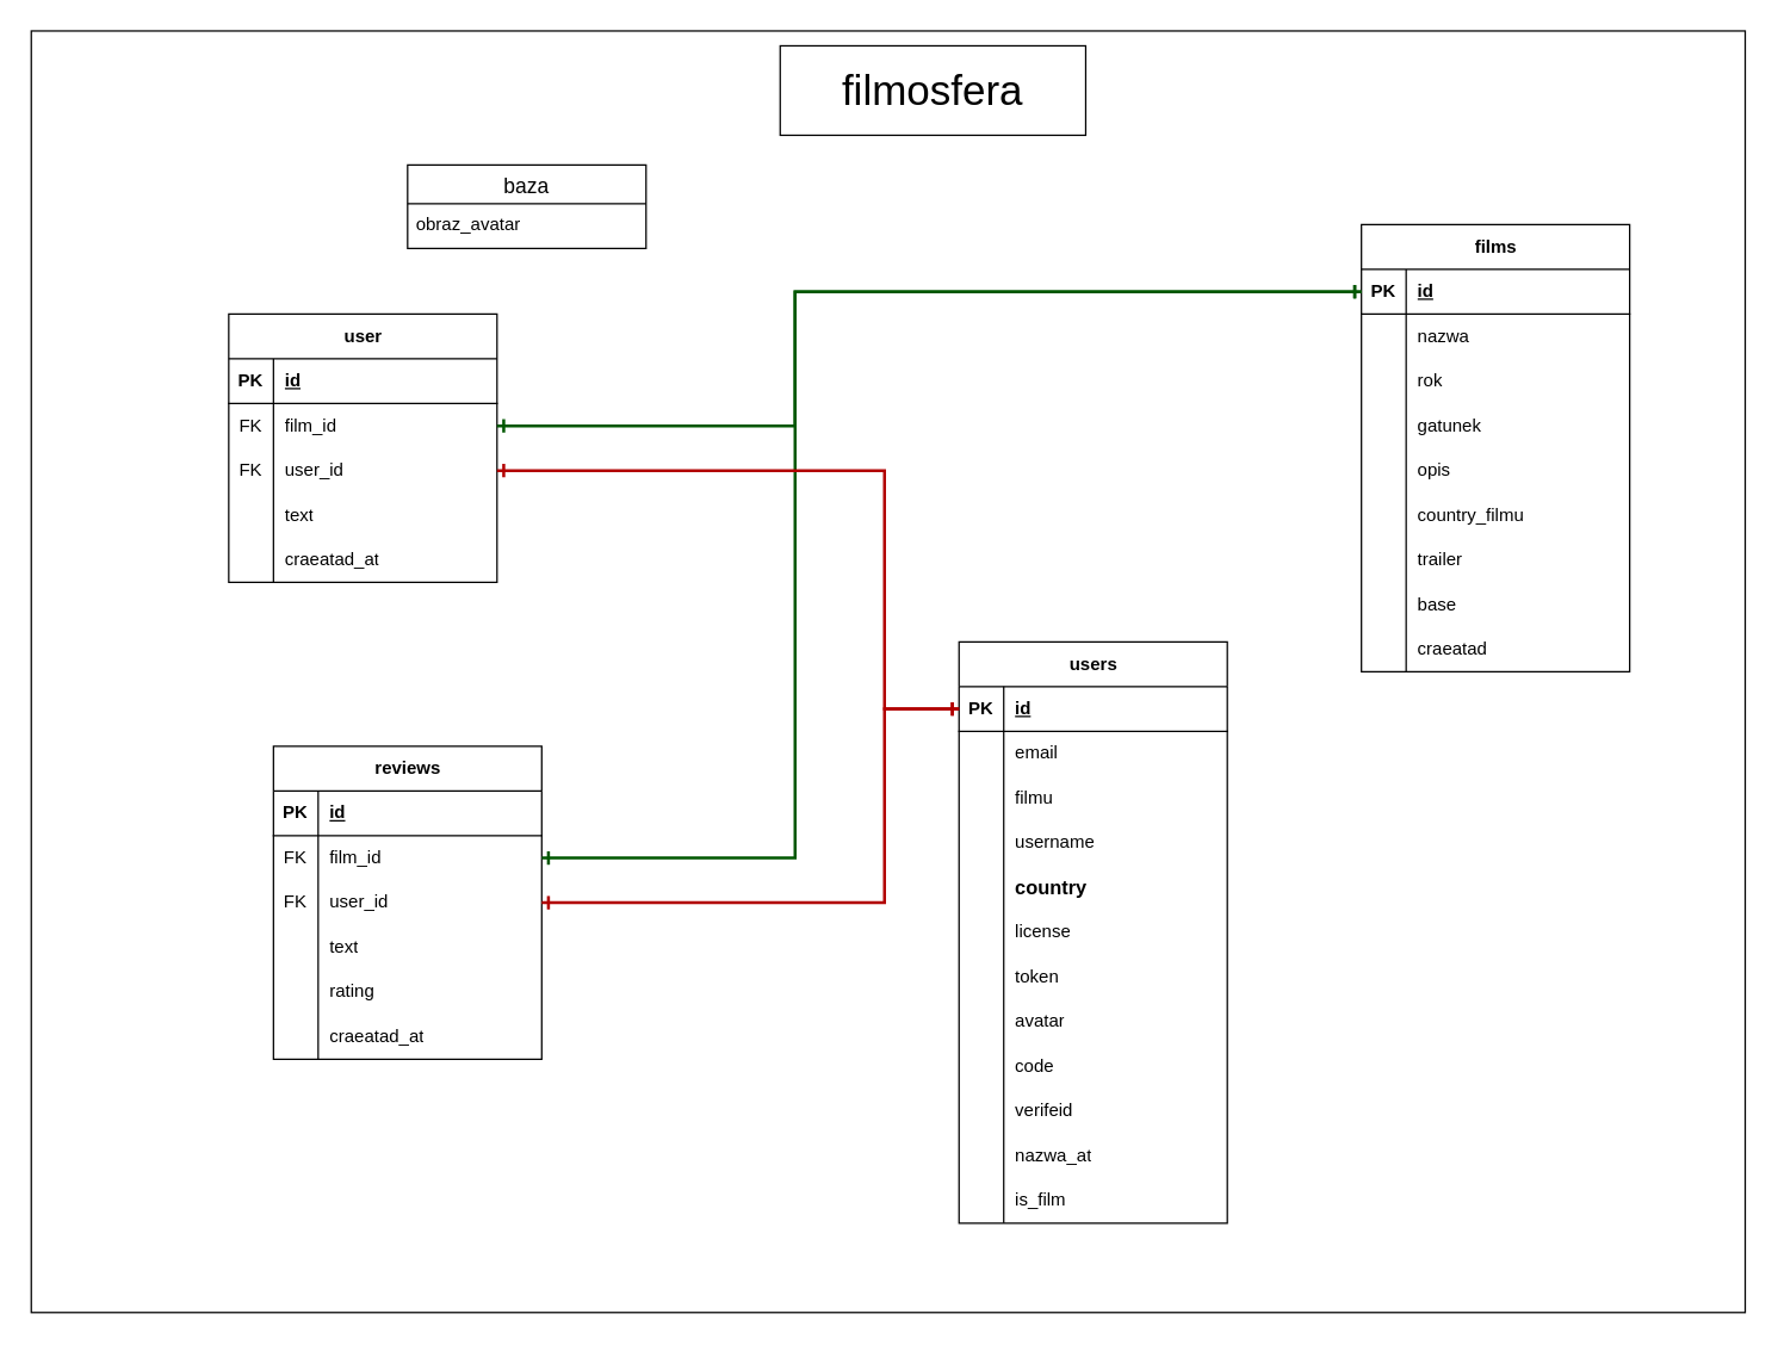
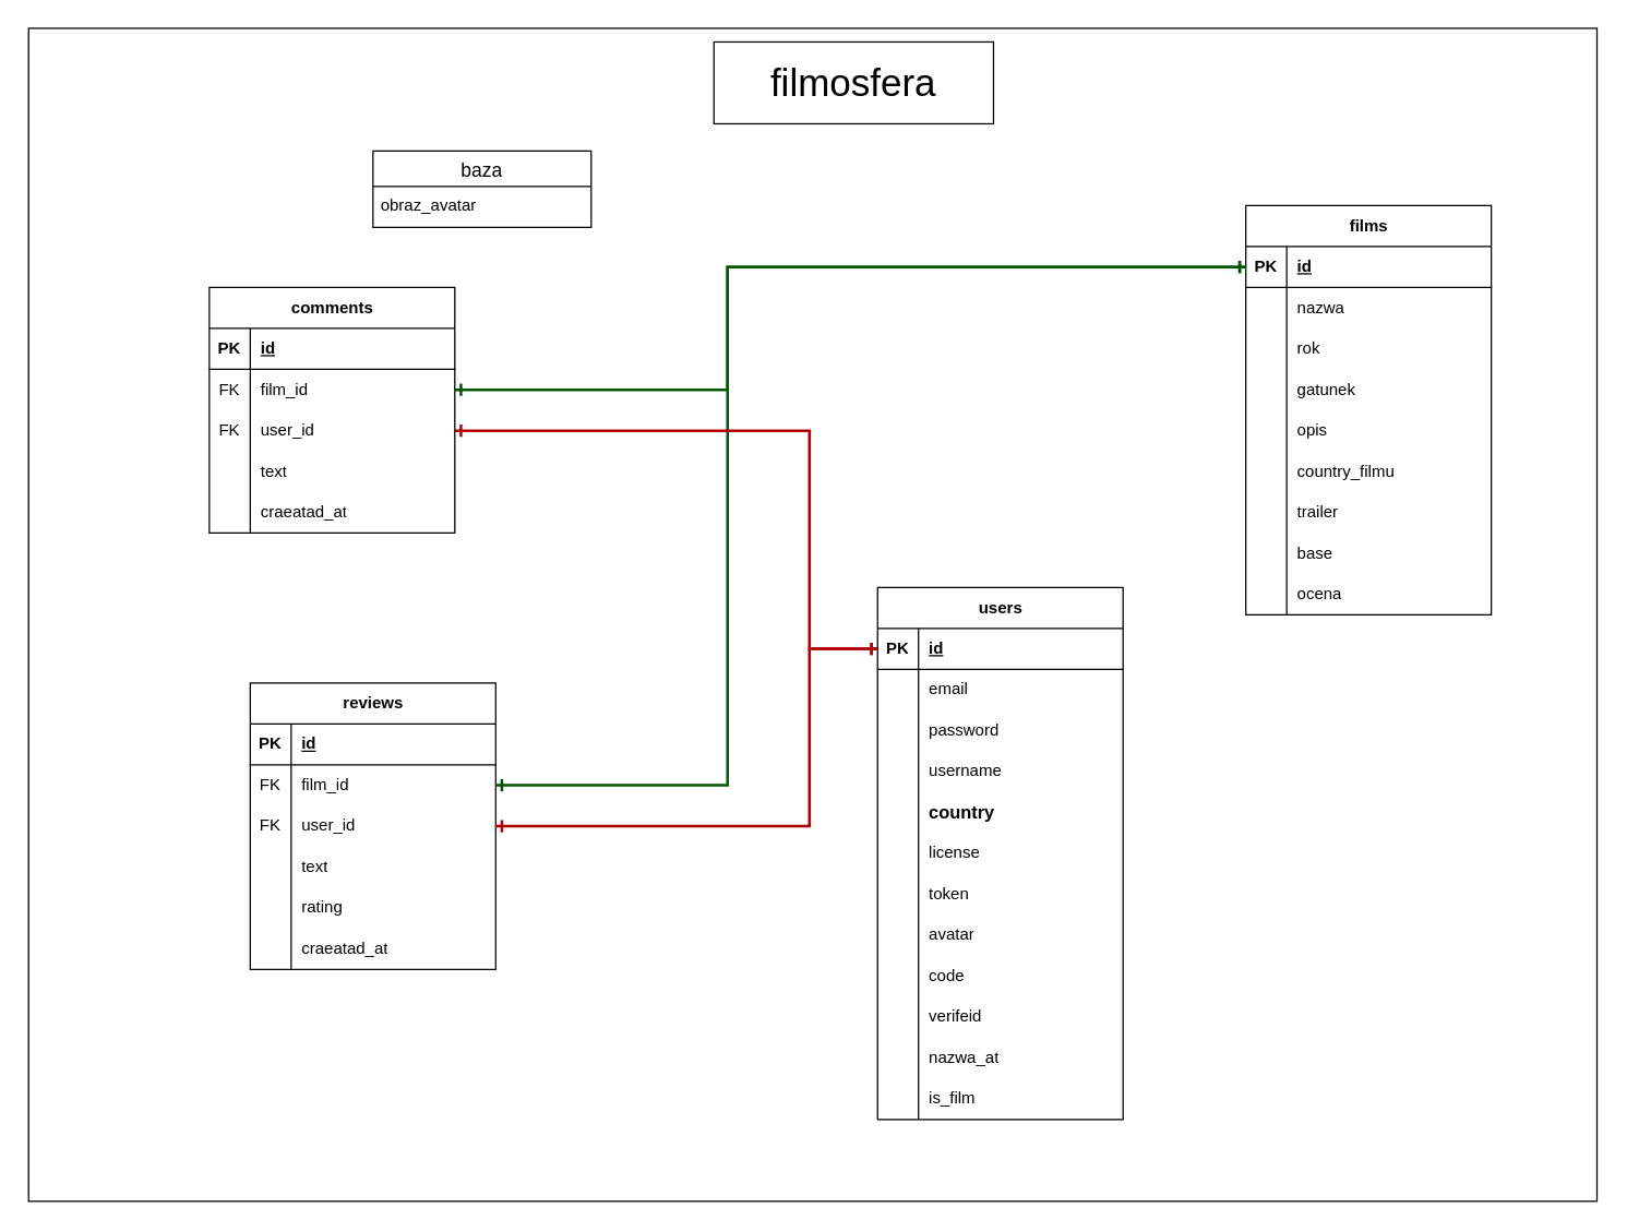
- <mxCell id="71" value="user" style="shape=table;startSize=30;container=1;collapsible=1;childLayout=tableLayout;fixedRows=1;rowLines=0;fontStyle=1;align=center;resizeLast=1;html=1;" parent="1" vertex="1"><mxGeometry x="153" y="210" width="180" height="180" as="geometry" /></mxCell>
+ <mxCell id="71" value="comments" style="shape=table;startSize=30;container=1;collapsible=1;childLayout=tableLayout;fixedRows=1;rowLines=0;fontStyle=1;align=center;resizeLast=1;html=1;" parent="1" vertex="1"><mxGeometry x="153" y="210" width="180" height="180" as="geometry" /></mxCell>
- <mxCell id="70" value="craeatad" style="shape=partialRectangle;connectable=0;fillColor=none;top=0;left=0;bottom=0;right=0;align=left;spacingLeft=6;overflow=hidden;whiteSpace=wrap;html=1;" parent="68" vertex="1"><mxGeometry x="30" width="150" height="30" as="geometry"><mxRectangle width="150" height="30" as="alternateBounds" /></mxGeometry></mxCell>
+ <mxCell id="70" value="ocena" style="shape=partialRectangle;connectable=0;fillColor=none;top=0;left=0;bottom=0;right=0;align=left;spacingLeft=6;overflow=hidden;whiteSpace=wrap;html=1;" parent="68" vertex="1"><mxGeometry x="30" width="150" height="30" as="geometry"><mxRectangle width="150" height="30" as="alternateBounds" /></mxGeometry></mxCell>
- <mxCell id="13" value="filmu" style="shape=partialRectangle;connectable=0;fillColor=none;top=0;left=0;bottom=0;right=0;align=left;spacingLeft=6;overflow=hidden;whiteSpace=wrap;html=1;" parent="11" vertex="1"><mxGeometry x="30" width="150" height="30" as="geometry"><mxRectangle width="150" height="30" as="alternateBounds" /></mxGeometry></mxCell>
+ <mxCell id="13" value="password" style="shape=partialRectangle;connectable=0;fillColor=none;top=0;left=0;bottom=0;right=0;align=left;spacingLeft=6;overflow=hidden;whiteSpace=wrap;html=1;" parent="11" vertex="1"><mxGeometry x="30" width="150" height="30" as="geometry"><mxRectangle width="150" height="30" as="alternateBounds" /></mxGeometry></mxCell>
